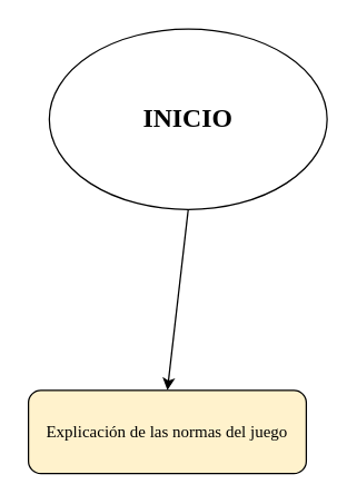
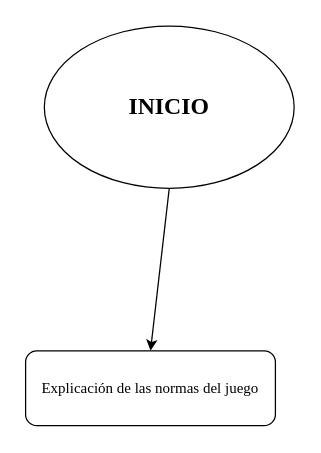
- <mxCell id="4" value="Explicación de las normas del juego" style="rounded=1;whiteSpace=wrap;html=1;fontFamily=Verdana;fillColor=#fff2cc;" vertex="1" parent="1"><mxGeometry x="20" y="280" width="200" height="60" as="geometry" /></mxCell>
+ <mxCell id="4" value="Explicación de las normas del juego" style="rounded=1;whiteSpace=wrap;html=1;fontFamily=Verdana;" vertex="1" parent="1"><mxGeometry x="20" y="280" width="200" height="60" as="geometry" /></mxCell>
